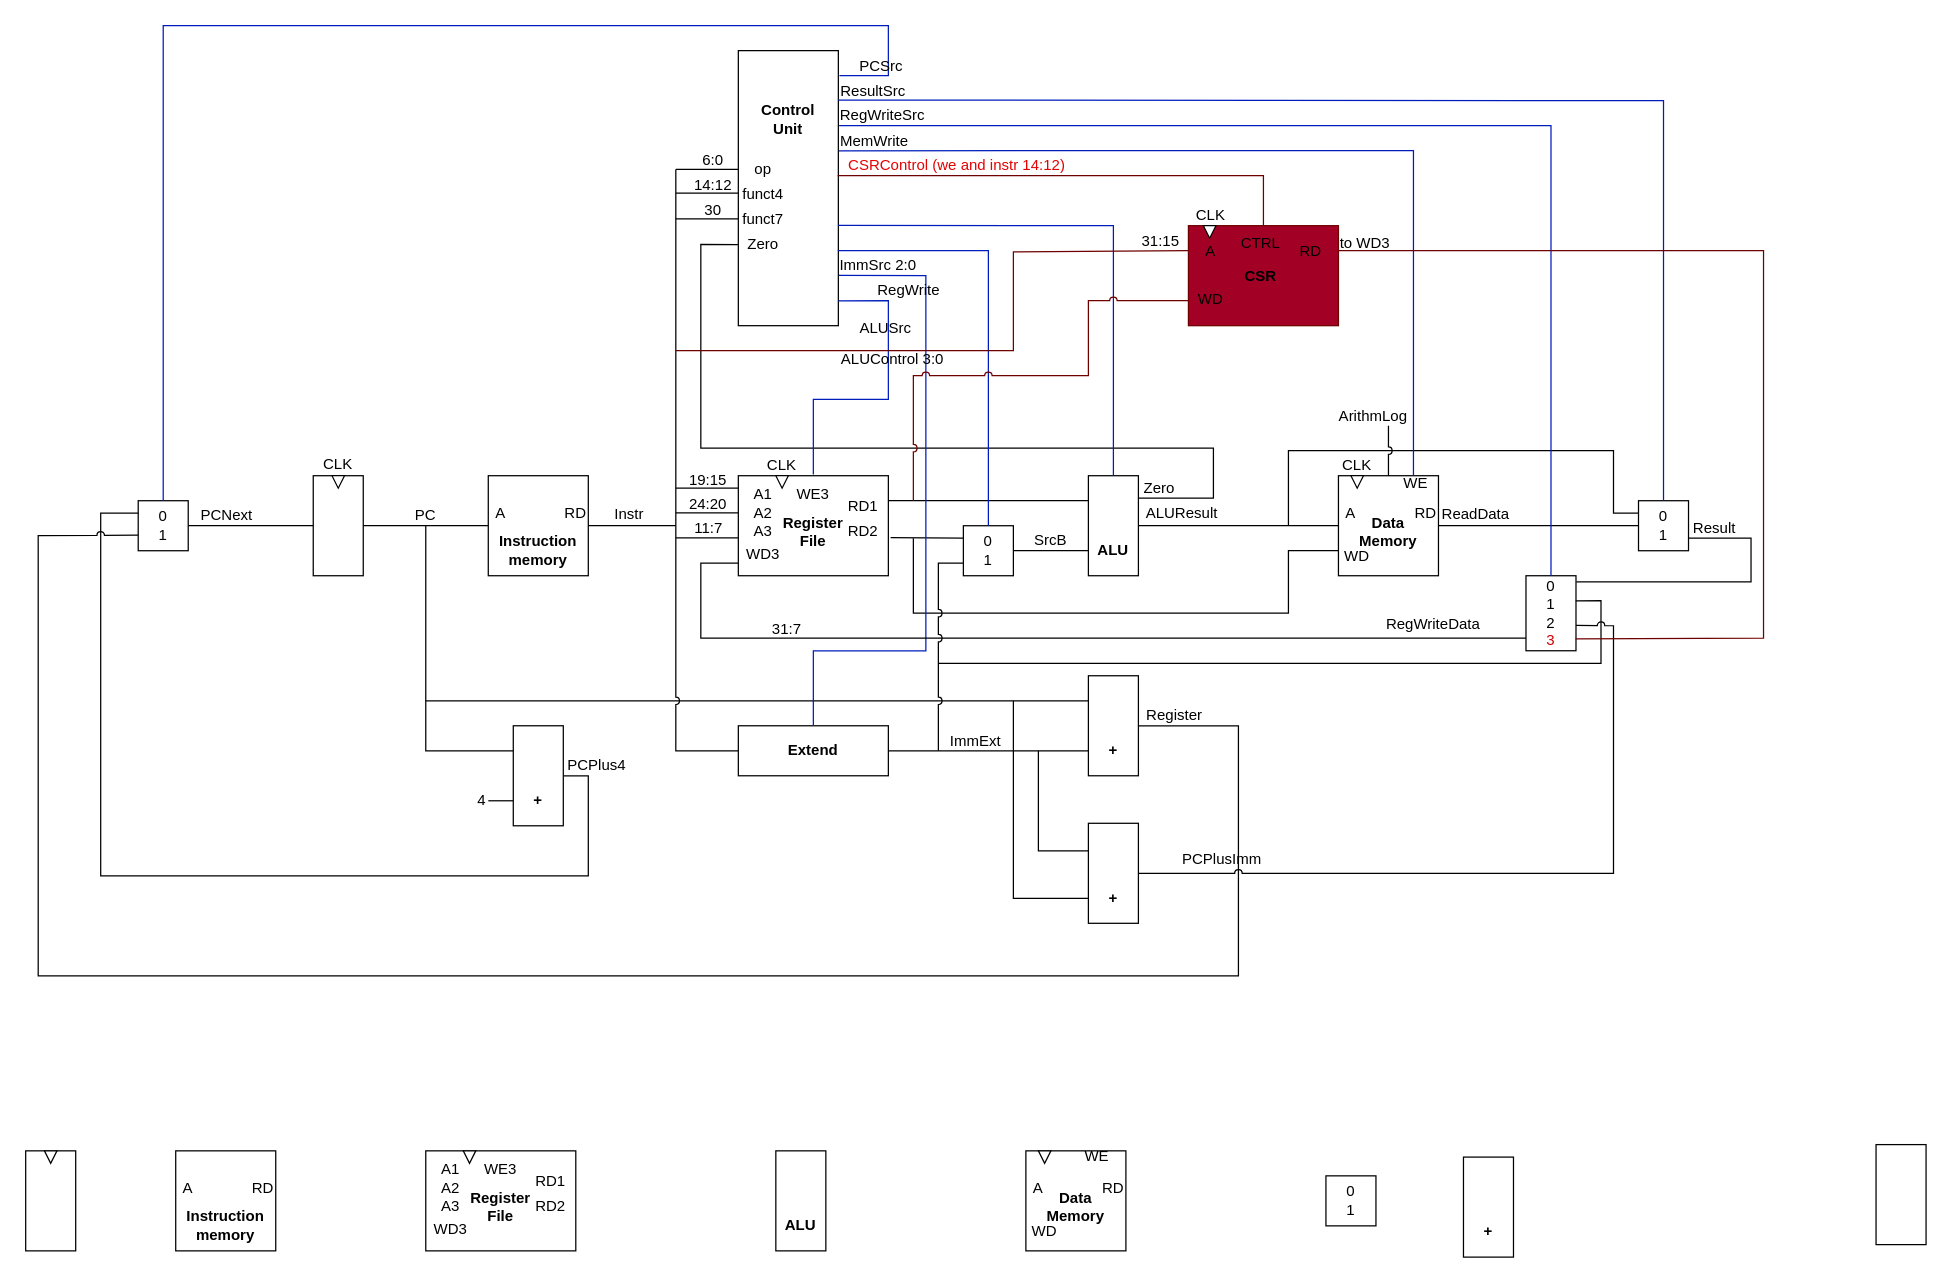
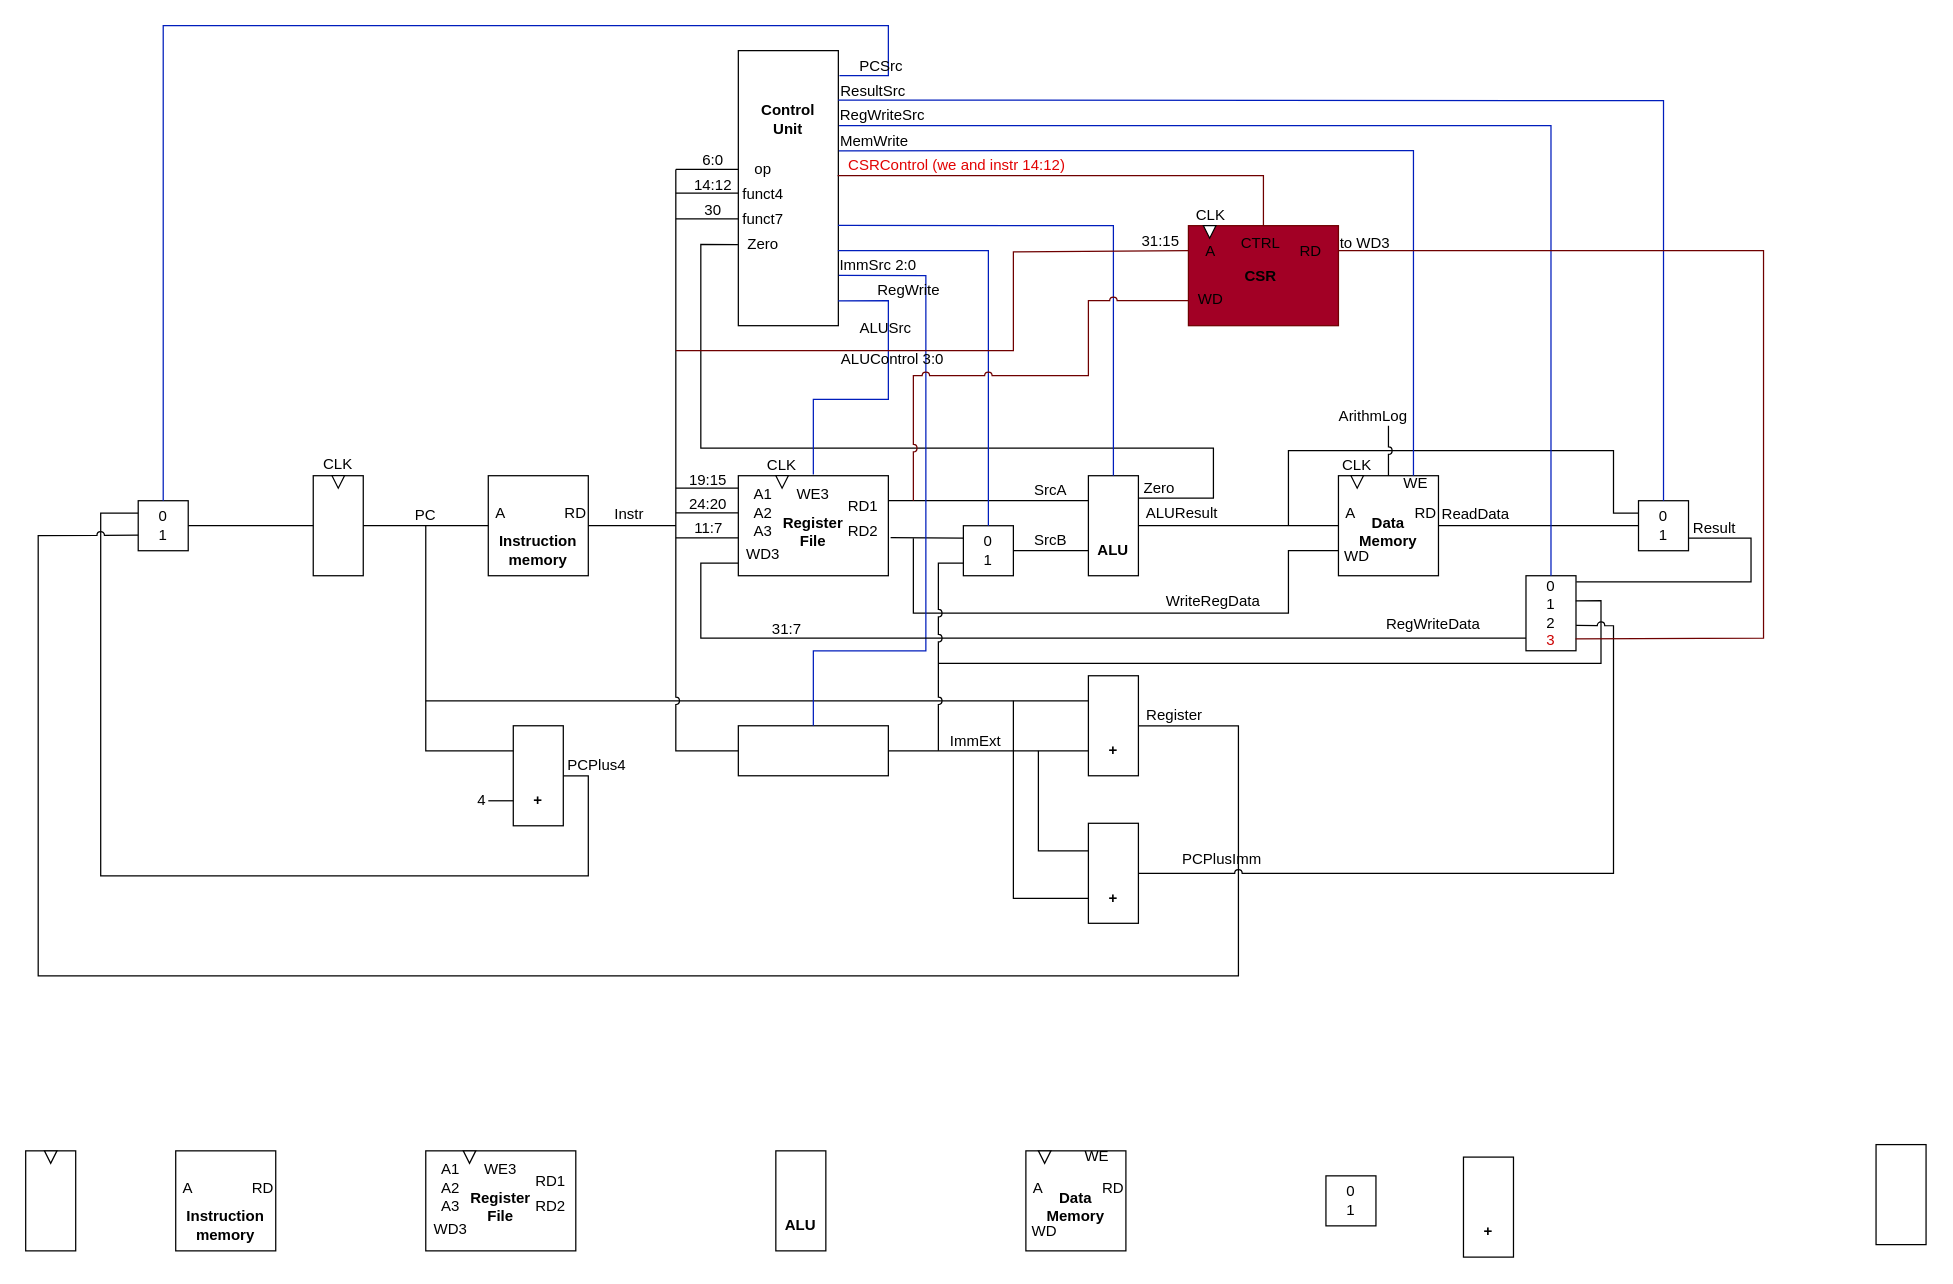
+ <mxCell id="92" value="SrcA" style="text;html=1;align=center;verticalAlign=middle;whiteSpace=wrap;rounded=0;" parent="1" vertex="1"><mxGeometry x="810" y="377" width="60" height="30" as="geometry" /></mxCell>
- <mxCell id="83" value="PCNext" style="text;html=1;align=center;verticalAlign=middle;whiteSpace=wrap;rounded=0;" parent="1" vertex="1"><mxGeometry x="151" y="397" width="60" height="30" as="geometry" /></mxCell>
+ <mxCell id="139" value="WriteRegData" style="text;html=1;align=center;verticalAlign=middle;whiteSpace=wrap;rounded=0;" parent="1" vertex="1"><mxGeometry x="940" y="466" width="60" height="30" as="geometry" /></mxCell>
- <mxCell id="56" value="&lt;b&gt;Extend&lt;/b&gt;" style="text;html=1;align=center;verticalAlign=middle;whiteSpace=wrap;rounded=0;" parent="1" vertex="1"><mxGeometry x="620" y="585" width="60" height="30" as="geometry" /></mxCell>
